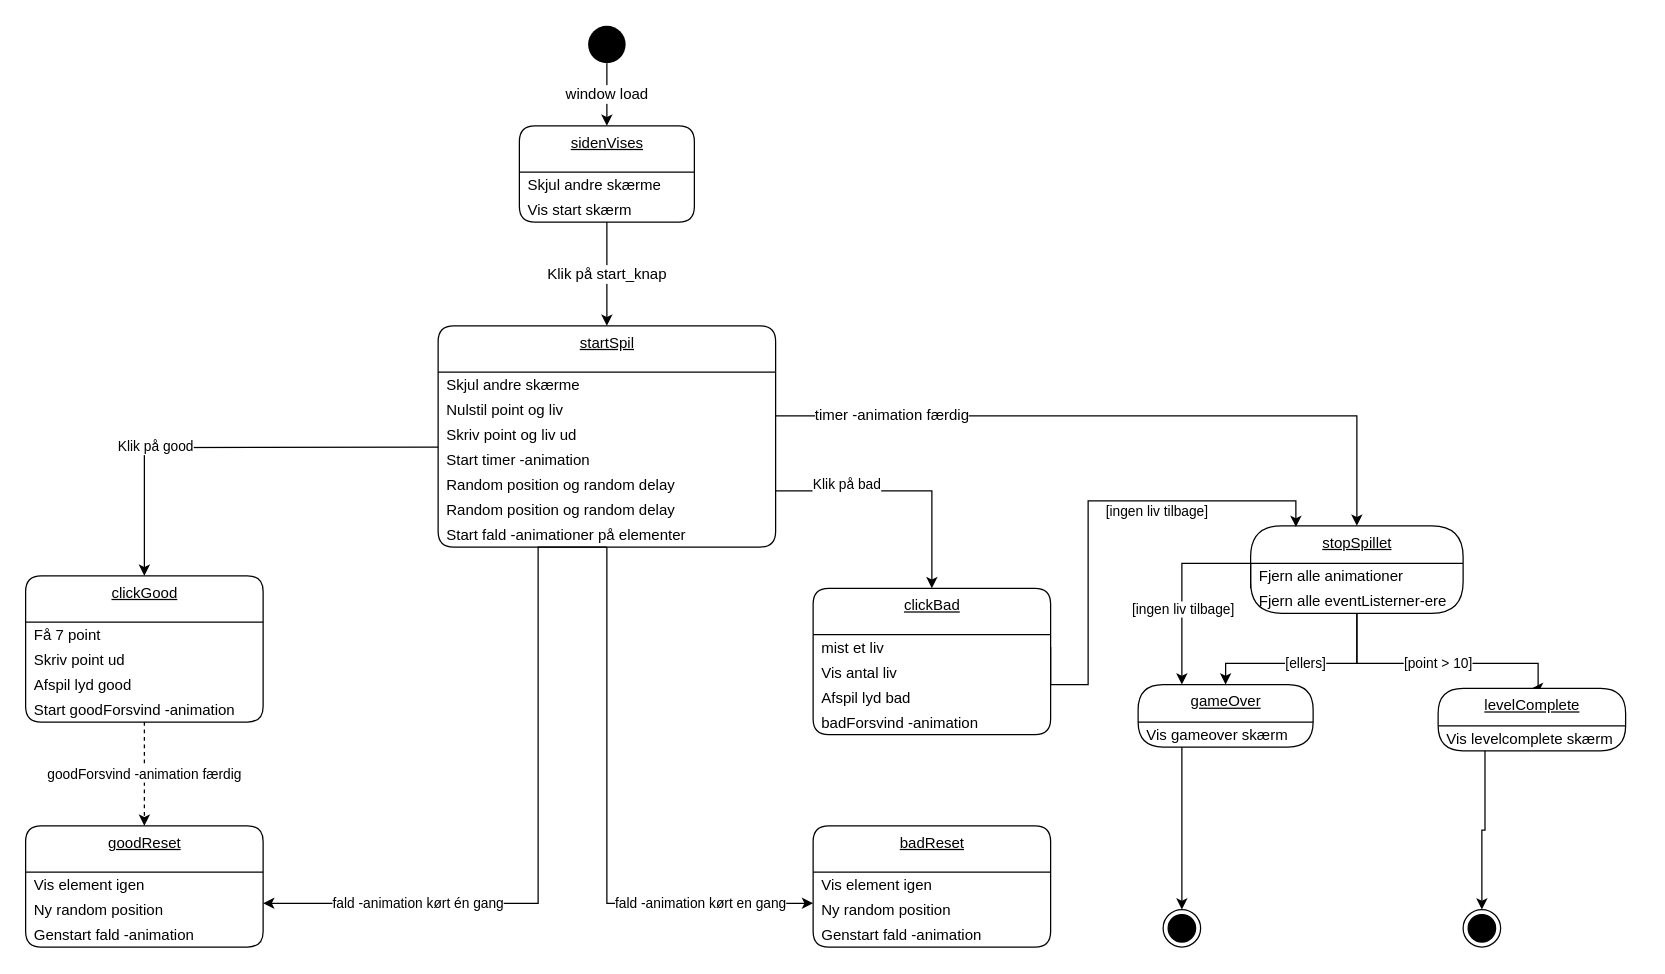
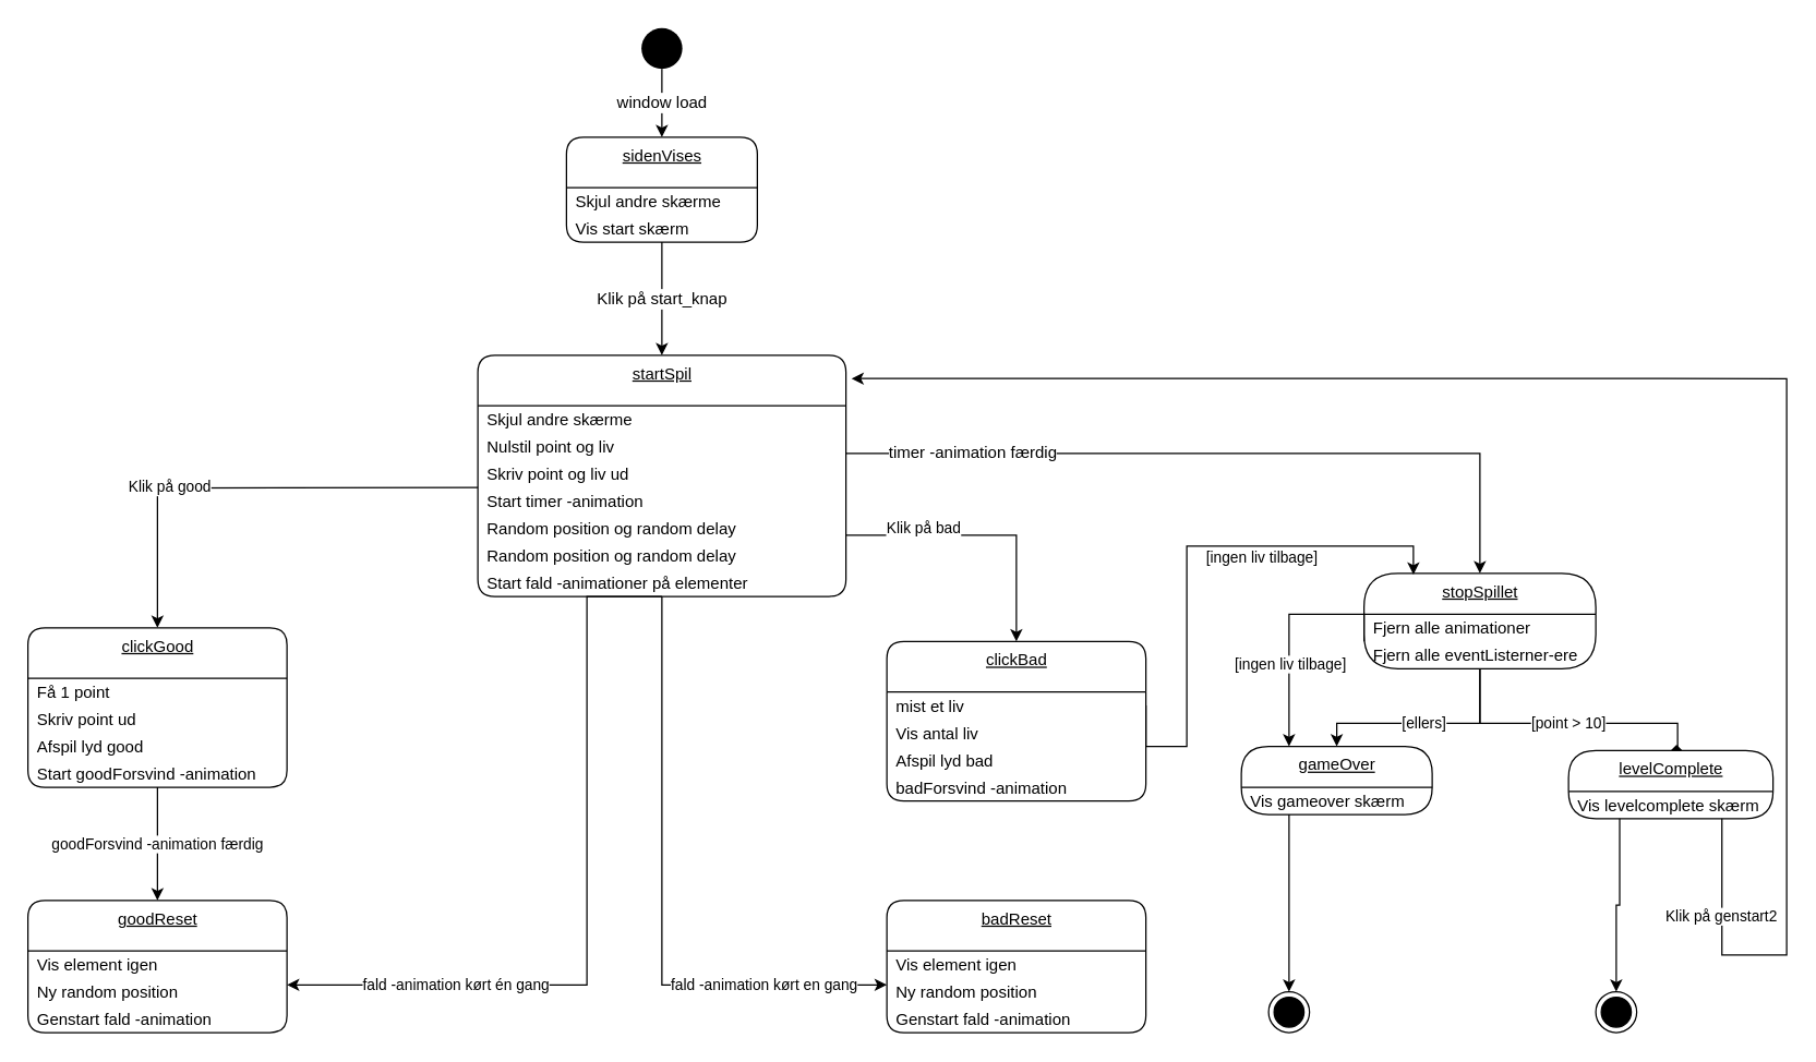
+ <mxCell id="54" value="Klik på genstart2" style="edgeStyle=orthogonalEdgeStyle;rounded=0;orthogonalLoop=1;jettySize=auto;html=1;exitX=0.75;exitY=1;exitDx=0;exitDy=0;entryX=1.015;entryY=0.097;entryDx=0;entryDy=0;entryPerimeter=0;" parent="1" source="45" target="4" edge="1"><mxGeometry x="-0.885" relative="1" as="geometry"><mxPoint x="1265" y="800" as="targetPoint" /><Array as="points"><mxPoint x="1265" y="700" /><mxPoint x="1310" y="700" /><mxPoint x="1310" y="279" /></Array><mxPoint x="-1" as="offset" /></mxGeometry></mxCell>
- <mxCell id="14" value="Få 7 point" style="fillColor=none;strokeColor=none;align=left;verticalAlign=middle;spacingLeft=5;" parent="13" vertex="1"><mxGeometry y="37" width="190" height="20" as="geometry" /></mxCell>
+ <mxCell id="14" value="Få 1 point" style="fillColor=none;strokeColor=none;align=left;verticalAlign=middle;spacingLeft=5;" parent="13" vertex="1"><mxGeometry y="37" width="190" height="20" as="geometry" /></mxCell>
- <mxCell id="43" value="[point &amp;gt; 10]" style="edgeStyle=orthogonalEdgeStyle;rounded=0;orthogonalLoop=1;jettySize=auto;html=1;exitX=0.5;exitY=1;exitDx=0;exitDy=0;entryX=0.5;entryY=0;entryDx=0;entryDy=0;" parent="1" source="42" target="44" edge="1"><mxGeometry relative="1" as="geometry"><mxPoint x="1070" y="540" as="targetPoint" /><Array as="points"><mxPoint x="1085" y="530" /><mxPoint x="1230" y="530" /></Array></mxGeometry></mxCell>
+ <mxCell id="43" value="[point &amp;gt; 10]" style="edgeStyle=orthogonalEdgeStyle;rounded=0;orthogonalLoop=1;jettySize=auto;html=1;exitX=0.5;exitY=1;exitDx=0;exitDy=0;entryX=0.5;entryY=0;entryDx=0;entryDy=0;endArrow=diamond;" parent="1" source="42" target="44" edge="1"><mxGeometry relative="1" as="geometry"><mxPoint x="1070" y="540" as="targetPoint" /><Array as="points"><mxPoint x="1085" y="530" /><mxPoint x="1230" y="530" /></Array></mxGeometry></mxCell>
- <mxCell id="25" value="goodForsvind -animation færdig" style="edgeStyle=orthogonalEdgeStyle;rounded=0;orthogonalLoop=1;jettySize=auto;html=1;exitX=0.5;exitY=1;exitDx=0;exitDy=0;entryX=0.5;entryY=0;entryDx=0;entryDy=0;dashed=1;" parent="1" source="17" target="21" edge="1"><mxGeometry relative="1" as="geometry" /></mxCell>
+ <mxCell id="25" value="goodForsvind -animation færdig" style="edgeStyle=orthogonalEdgeStyle;rounded=0;orthogonalLoop=1;jettySize=auto;html=1;exitX=0.5;exitY=1;exitDx=0;exitDy=0;entryX=0.5;entryY=0;entryDx=0;entryDy=0;" parent="1" source="17" target="21" edge="1"><mxGeometry relative="1" as="geometry" /></mxCell>
